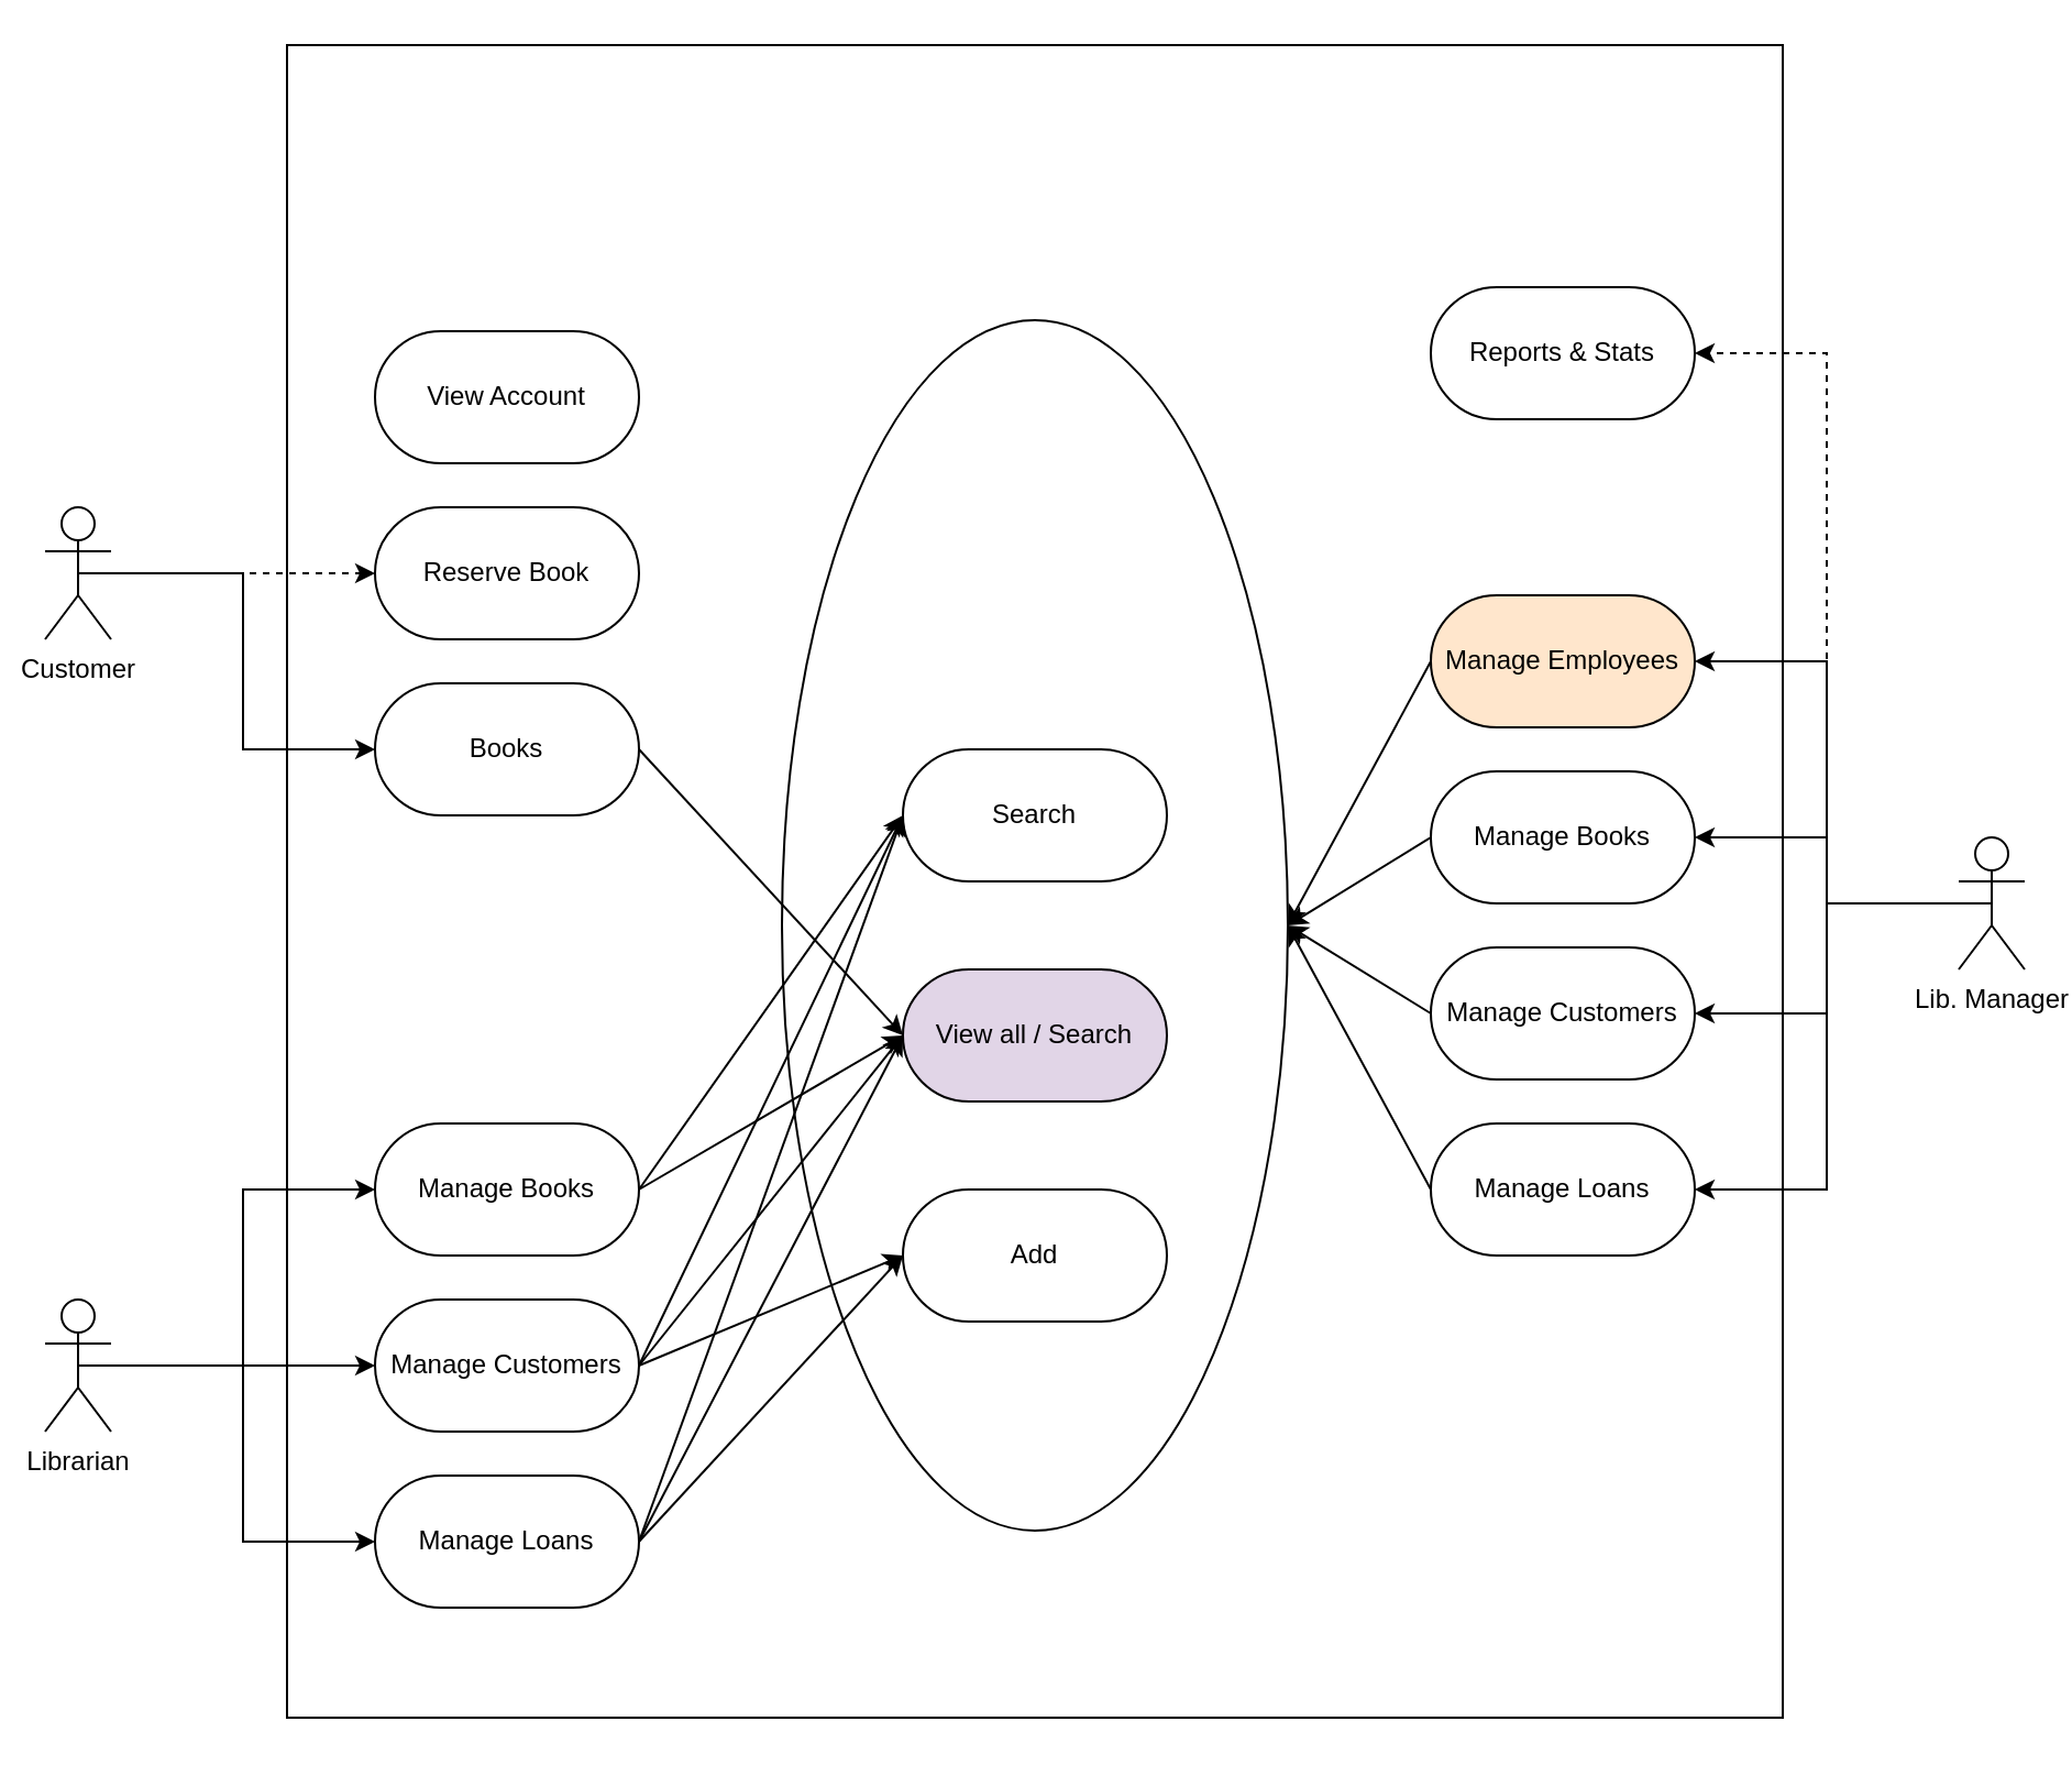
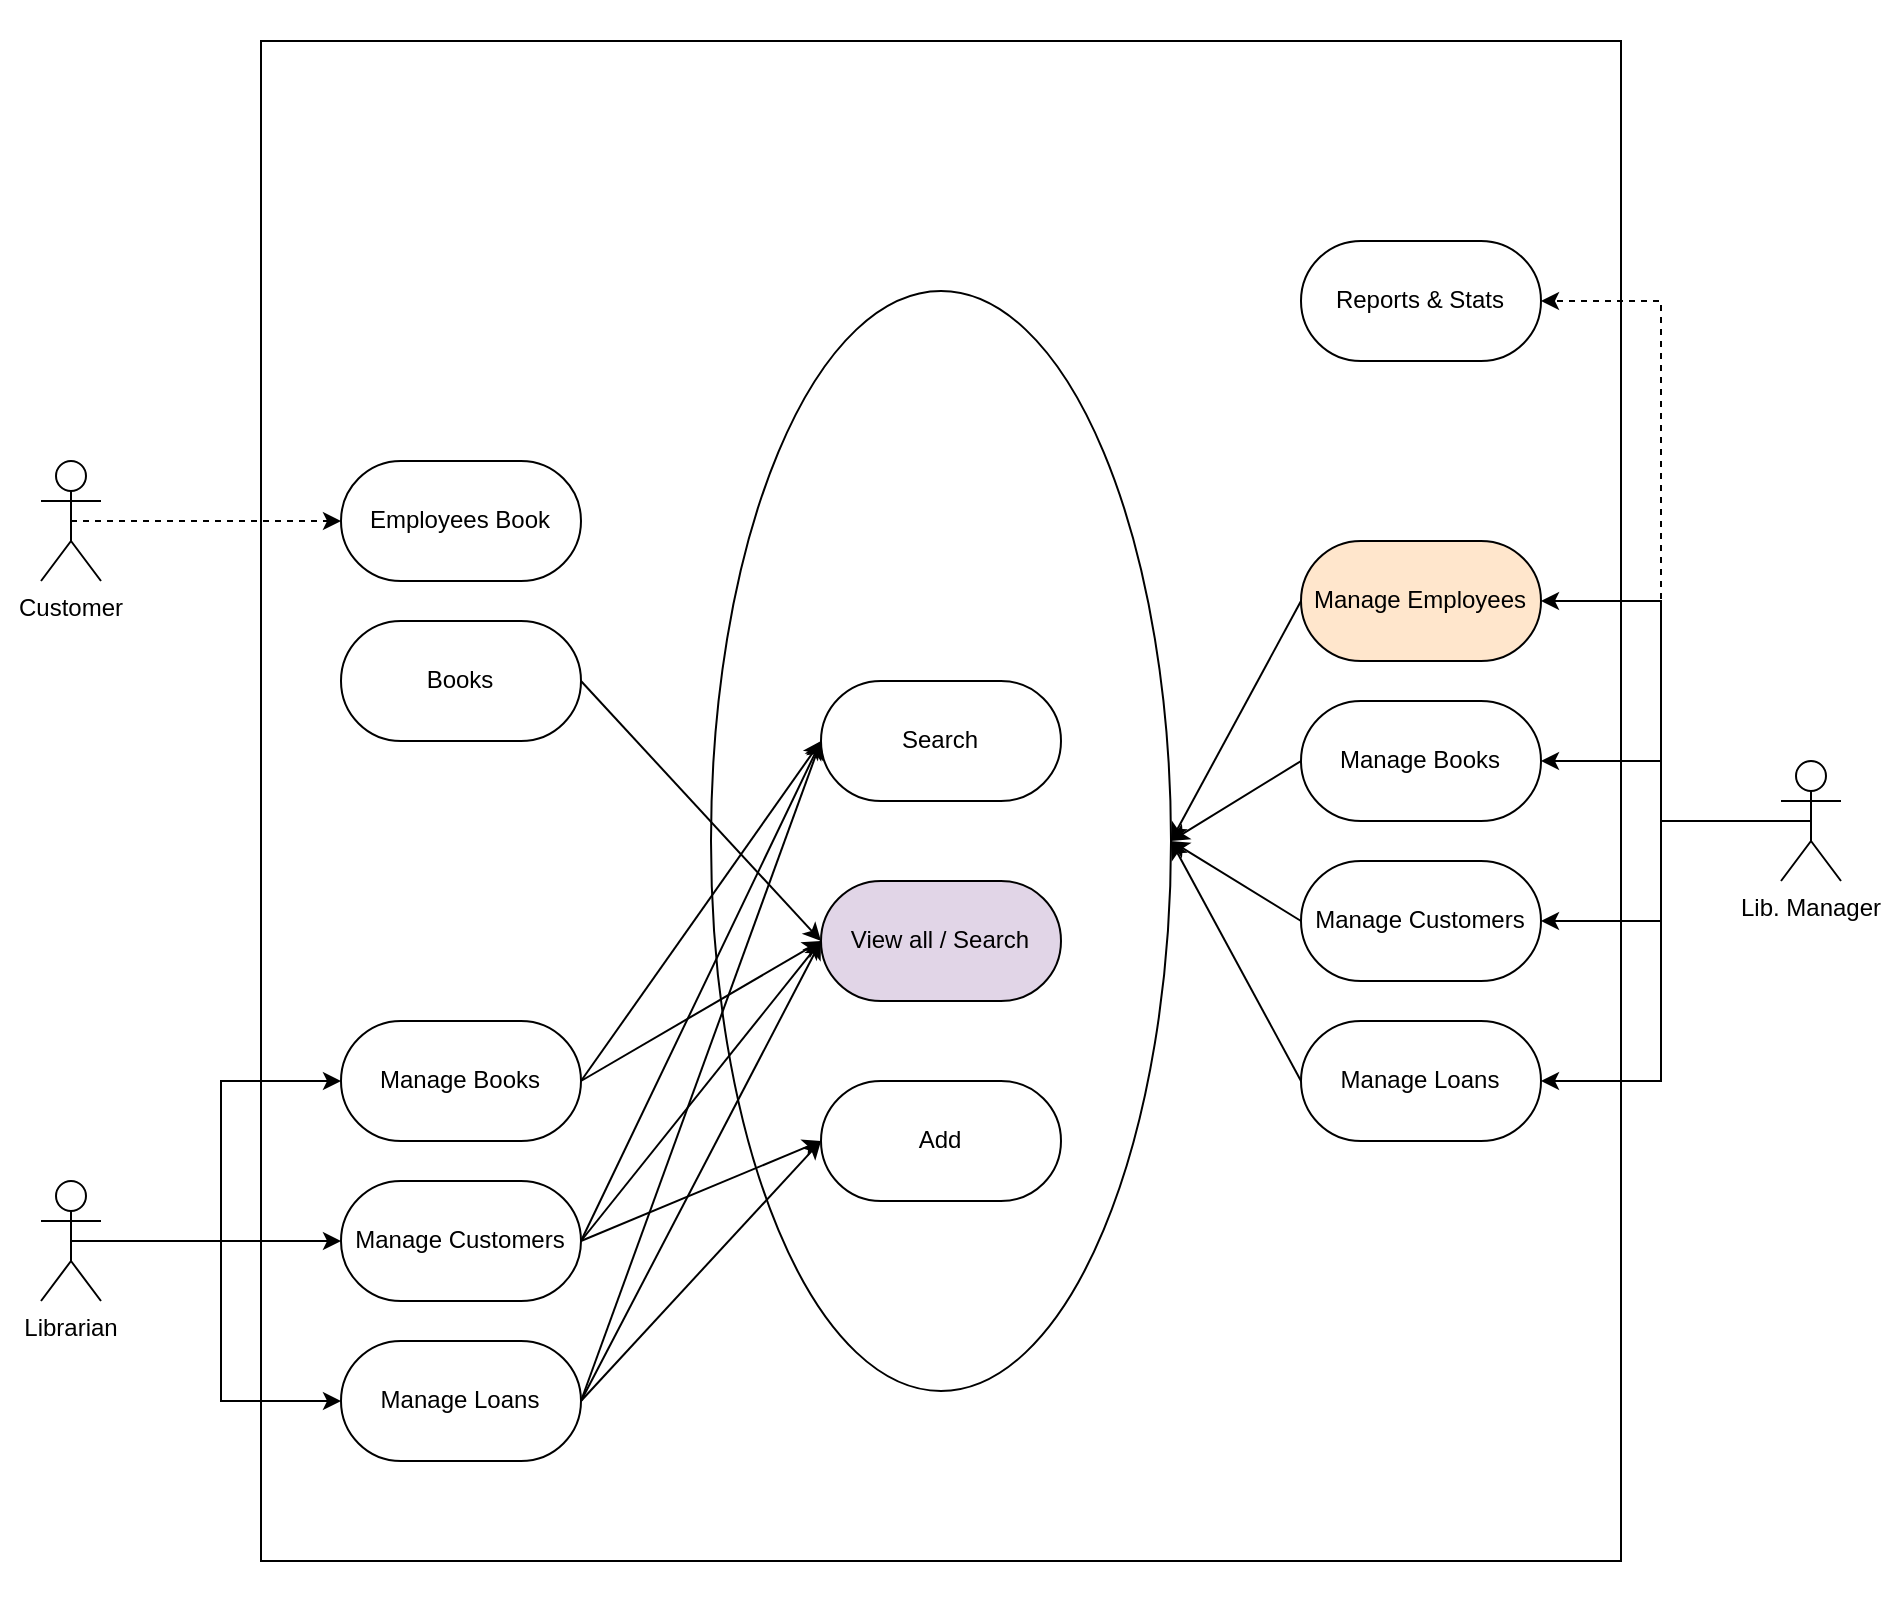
- <mxCell id="20" value="Reports &amp;amp; Stats" style="rounded=1;whiteSpace=wrap;html=1;arcSize=50;" parent="1" vertex="1"><mxGeometry x="650" y="130" width="120" height="60" as="geometry" /></mxCell>
+ <mxCell id="20" value="Reports &amp;amp; Stats" style="rounded=1;whiteSpace=wrap;html=1;arcSize=50;" parent="1" vertex="1"><mxGeometry x="650" y="120" width="120" height="60" as="geometry" /></mxCell>
- <mxCell id="21" value="View Account" style="rounded=1;whiteSpace=wrap;html=1;arcSize=50;" parent="1" vertex="1"><mxGeometry x="170" y="150" width="120" height="60" as="geometry" /></mxCell>
- <mxCell id="22" value="Reserve Book" style="rounded=1;whiteSpace=wrap;html=1;arcSize=50;" parent="1" vertex="1"><mxGeometry x="170" y="230" width="120" height="60" as="geometry" /></mxCell>
+ <mxCell id="22" value="Employees Book" style="rounded=1;whiteSpace=wrap;html=1;arcSize=50;" parent="1" vertex="1"><mxGeometry x="170" y="230" width="120" height="60" as="geometry" /></mxCell>
- <mxCell id="5" style="edgeStyle=orthogonalEdgeStyle;rounded=0;orthogonalLoop=1;jettySize=auto;html=1;exitX=0.5;exitY=0.5;exitDx=0;exitDy=0;exitPerimeter=0;entryX=0;entryY=0.5;entryDx=0;entryDy=0;" parent="1" source="6" target="29" edge="1"><mxGeometry relative="1" as="geometry" /></mxCell>
